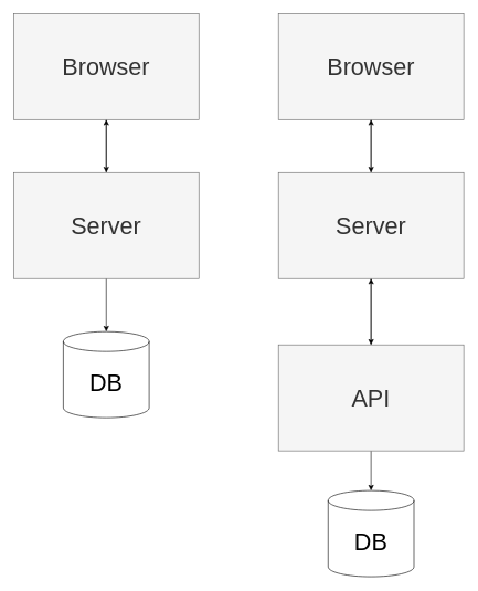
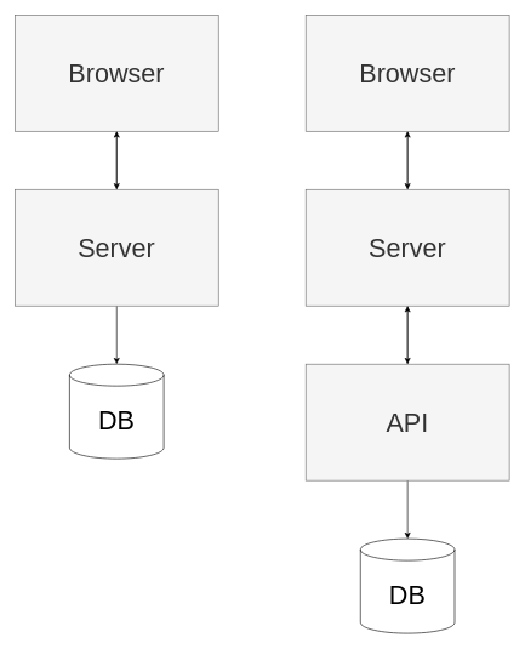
- <mxCell id="16" value="&lt;font style=&quot;font-size: 36px&quot;&gt;API&lt;/font&gt;" style="rounded=0;whiteSpace=wrap;html=1;shadow=0;sketch=0;fillColor=#f5f5f5;strokeColor=#666666;fontColor=#333333;" vertex="1" parent="1"><mxGeometry x="420" y="520" width="280" height="160" as="geometry" /></mxCell>
+ <mxCell id="16" value="&lt;font style=&quot;font-size: 36px&quot;&gt;API&lt;/font&gt;" style="rounded=0;whiteSpace=wrap;html=1;shadow=0;sketch=0;fillColor=#f5f5f5;strokeColor=#666666;fontColor=#333333;" vertex="1" parent="1"><mxGeometry x="420" y="500" width="280" height="160" as="geometry" /></mxCell>
